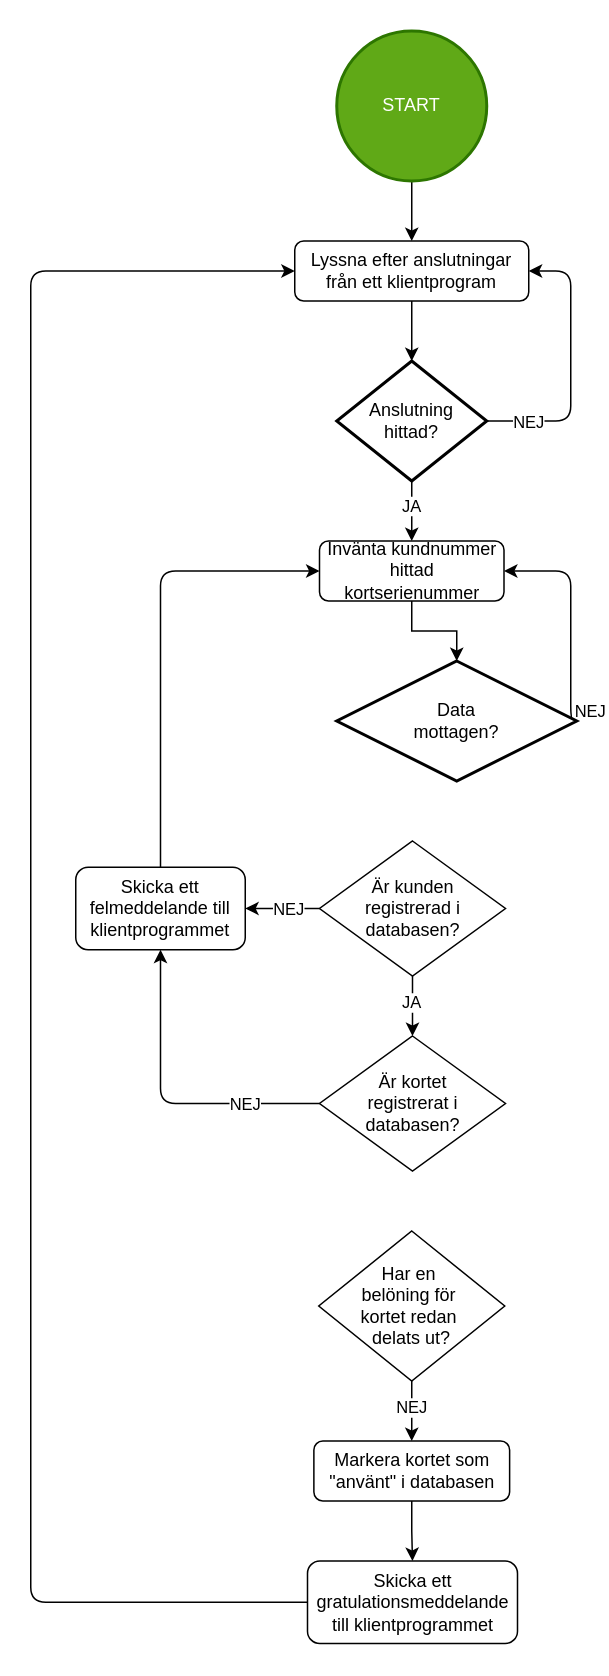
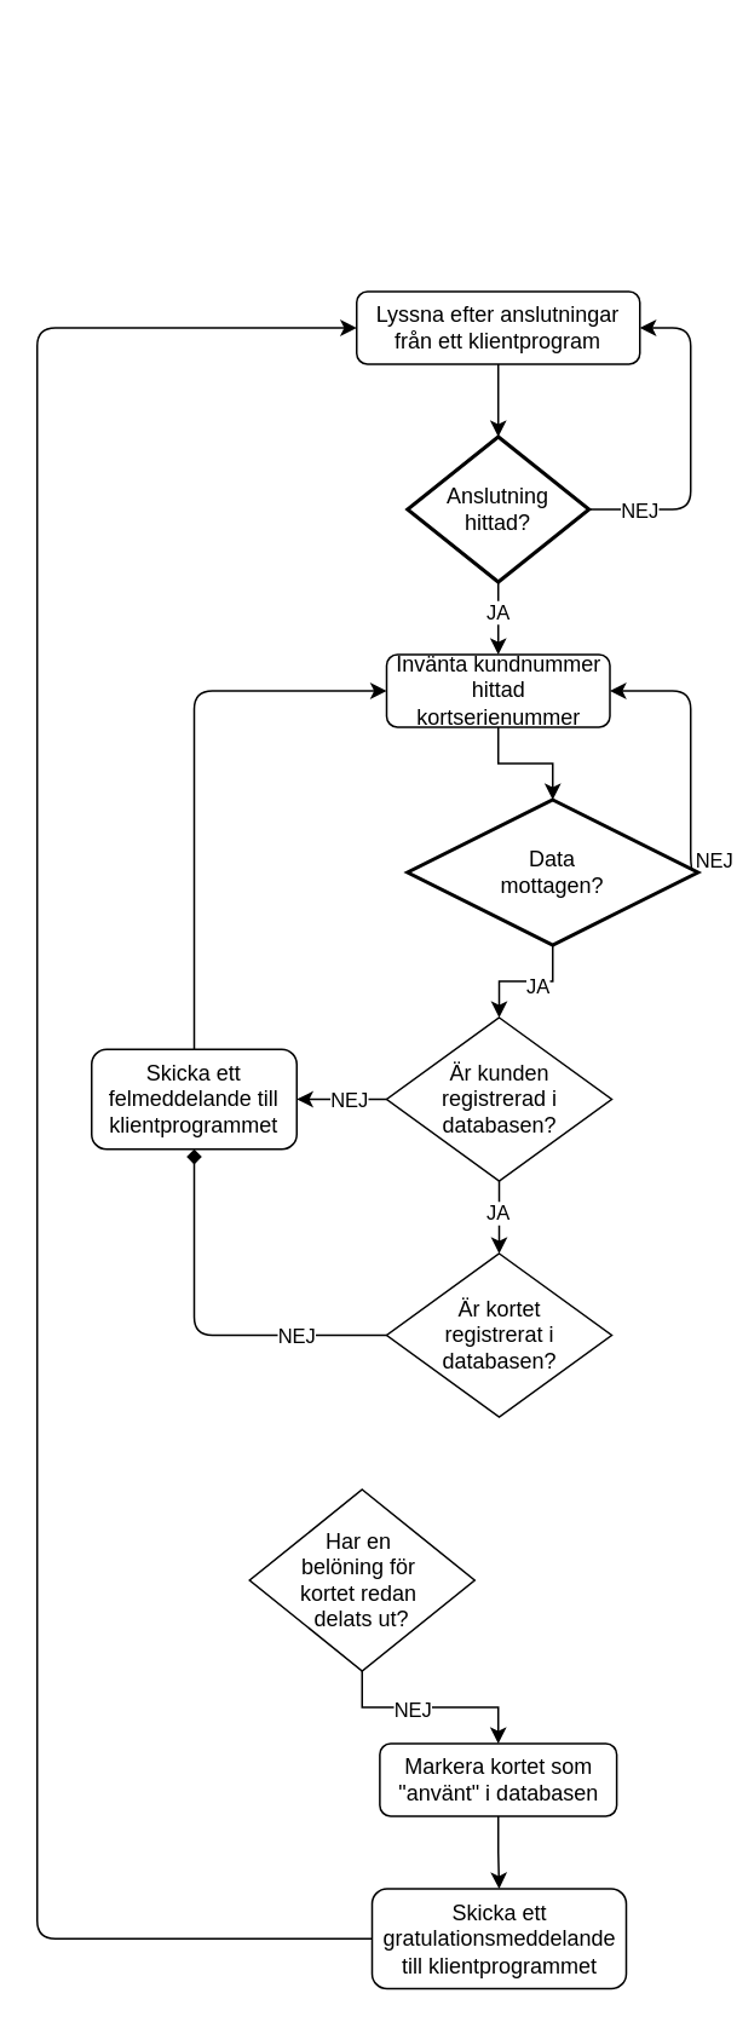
- <mxCell id="4" value="&lt;div&gt;START&lt;/div&gt;" style="strokeWidth=2;html=1;shape=mxgraph.flowchart.start_2;whiteSpace=wrap;fillColor=#60a917;fontColor=#ffffff;strokeColor=#2D7600;" parent="1" vertex="1"><mxGeometry x="224" y="20" width="100" height="100" as="geometry" /></mxCell>
- <mxCell id="3" style="edgeStyle=orthogonalEdgeStyle;rounded=0;orthogonalLoop=1;jettySize=auto;html=1;exitX=0.5;exitY=1;exitDx=0;exitDy=0;exitPerimeter=0;" parent="1" source="4" target="2" edge="1"><mxGeometry relative="1" as="geometry" /></mxCell>
+ <mxCell id="14" style="edgeStyle=orthogonalEdgeStyle;rounded=0;orthogonalLoop=1;jettySize=auto;html=1;exitX=0.5;exitY=1;exitDx=0;exitDy=0;exitPerimeter=0;entryX=0.5;entryY=0;entryDx=0;entryDy=0;" parent="1" source="16" target="22" edge="1"><mxGeometry relative="1" as="geometry" /></mxCell>
+ <mxCell id="15" value="&lt;div&gt;JA&lt;/div&gt;" style="edgeLabel;html=1;align=center;verticalAlign=middle;resizable=0;points=[];" parent="14" vertex="1" connectable="0"><mxGeometry x="-0.258" y="2" relative="1" as="geometry"><mxPoint x="-3" as="offset" /></mxGeometry></mxCell>
- <mxCell id="25" style="edgeStyle=orthogonalEdgeStyle;rounded=1;orthogonalLoop=1;jettySize=auto;html=1;exitX=0;exitY=0.5;exitDx=0;exitDy=0;entryX=0.5;entryY=1;entryDx=0;entryDy=0;curved=0;" parent="1" source="27" target="24" edge="1"><mxGeometry relative="1" as="geometry" /></mxCell>
+ <mxCell id="25" style="edgeStyle=orthogonalEdgeStyle;rounded=1;orthogonalLoop=1;jettySize=auto;html=1;exitX=0;exitY=0.5;exitDx=0;exitDy=0;entryX=0.5;entryY=1;entryDx=0;entryDy=0;curved=0;endArrow=diamond;" parent="1" source="27" target="24" edge="1"><mxGeometry relative="1" as="geometry" /></mxCell>
- <mxCell id="34" value="&lt;div&gt;Har en&amp;nbsp;&lt;/div&gt;&lt;div&gt;belöning för&amp;nbsp;&lt;/div&gt;&lt;div&gt;kortet redan&amp;nbsp;&lt;/div&gt;&lt;div&gt;delats ut?&lt;/div&gt;" style="rhombus;whiteSpace=wrap;html=1;" vertex="1" parent="1"><mxGeometry x="212" y="820" width="124" height="100" as="geometry" /></mxCell>
+ <mxCell id="34" value="&lt;div&gt;Har en&amp;nbsp;&lt;/div&gt;&lt;div&gt;belöning för&amp;nbsp;&lt;/div&gt;&lt;div&gt;kortet redan&amp;nbsp;&lt;/div&gt;&lt;div&gt;delats ut?&lt;/div&gt;" style="rhombus;whiteSpace=wrap;html=1;" vertex="1" parent="1"><mxGeometry x="137" y="820" width="124" height="100" as="geometry" /></mxCell>
